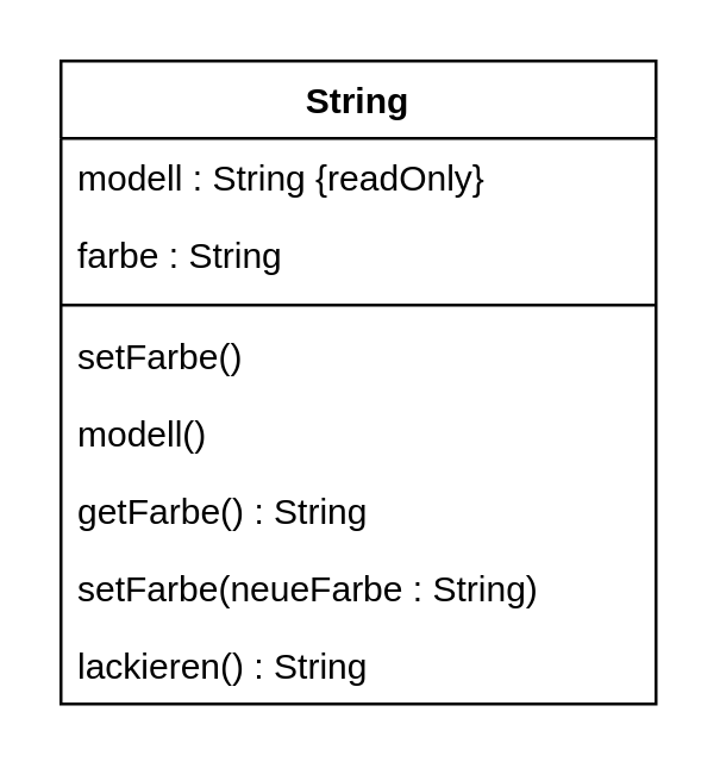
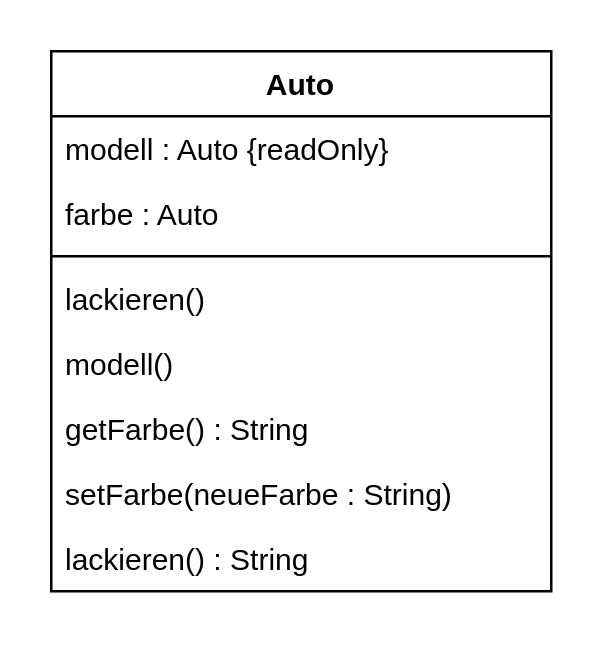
- <mxCell id="2" value="String" style="swimlane;fontStyle=1;align=center;verticalAlign=top;childLayout=stackLayout;horizontal=1;startSize=26;horizontalStack=0;resizeParent=1;resizeParentMax=0;resizeLast=0;collapsible=1;marginBottom=0;" parent="1" vertex="1"><mxGeometry x="20" y="20" width="200" height="216" as="geometry" /></mxCell>
+ <mxCell id="2" value="Auto" style="swimlane;fontStyle=1;align=center;verticalAlign=top;childLayout=stackLayout;horizontal=1;startSize=26;horizontalStack=0;resizeParent=1;resizeParentMax=0;resizeLast=0;collapsible=1;marginBottom=0;" parent="1" vertex="1"><mxGeometry x="20" y="20" width="200" height="216" as="geometry" /></mxCell>
- <mxCell id="3" value="modell : String {readOnly}" style="text;strokeColor=none;fillColor=none;align=left;verticalAlign=top;spacingLeft=4;spacingRight=4;overflow=hidden;rotatable=0;points=[[0,0.5],[1,0.5]];portConstraint=eastwest;" parent="2" vertex="1"><mxGeometry y="26" width="200" height="26" as="geometry" /></mxCell>
+ <mxCell id="3" value="modell : Auto {readOnly}" style="text;strokeColor=none;fillColor=none;align=left;verticalAlign=top;spacingLeft=4;spacingRight=4;overflow=hidden;rotatable=0;points=[[0,0.5],[1,0.5]];portConstraint=eastwest;" parent="2" vertex="1"><mxGeometry y="26" width="200" height="26" as="geometry" /></mxCell>
- <mxCell id="4" value="farbe : String" style="text;strokeColor=none;fillColor=none;align=left;verticalAlign=top;spacingLeft=4;spacingRight=4;overflow=hidden;rotatable=0;points=[[0,0.5],[1,0.5]];portConstraint=eastwest;" parent="2" vertex="1"><mxGeometry y="52" width="200" height="26" as="geometry" /></mxCell>
+ <mxCell id="4" value="farbe : Auto" style="text;strokeColor=none;fillColor=none;align=left;verticalAlign=top;spacingLeft=4;spacingRight=4;overflow=hidden;rotatable=0;points=[[0,0.5],[1,0.5]];portConstraint=eastwest;" parent="2" vertex="1"><mxGeometry y="52" width="200" height="26" as="geometry" /></mxCell>
- <mxCell id="6" value="setFarbe()" style="text;strokeColor=none;fillColor=none;align=left;verticalAlign=top;spacingLeft=4;spacingRight=4;overflow=hidden;rotatable=0;points=[[0,0.5],[1,0.5]];portConstraint=eastwest;" parent="2" vertex="1"><mxGeometry y="86" width="200" height="26" as="geometry" /></mxCell>
+ <mxCell id="6" value="lackieren()" style="text;strokeColor=none;fillColor=none;align=left;verticalAlign=top;spacingLeft=4;spacingRight=4;overflow=hidden;rotatable=0;points=[[0,0.5],[1,0.5]];portConstraint=eastwest;" parent="2" vertex="1"><mxGeometry y="86" width="200" height="26" as="geometry" /></mxCell>
